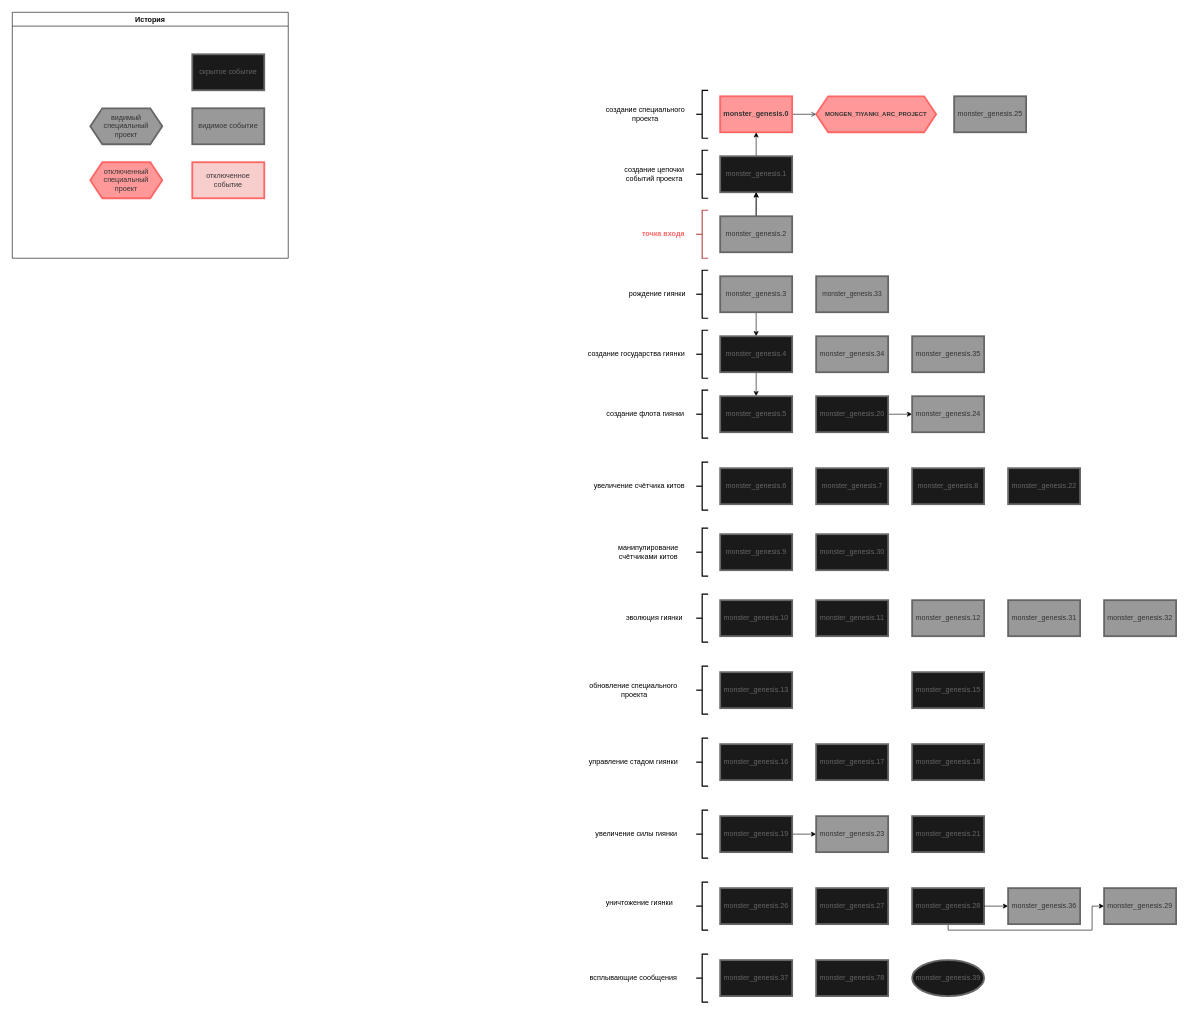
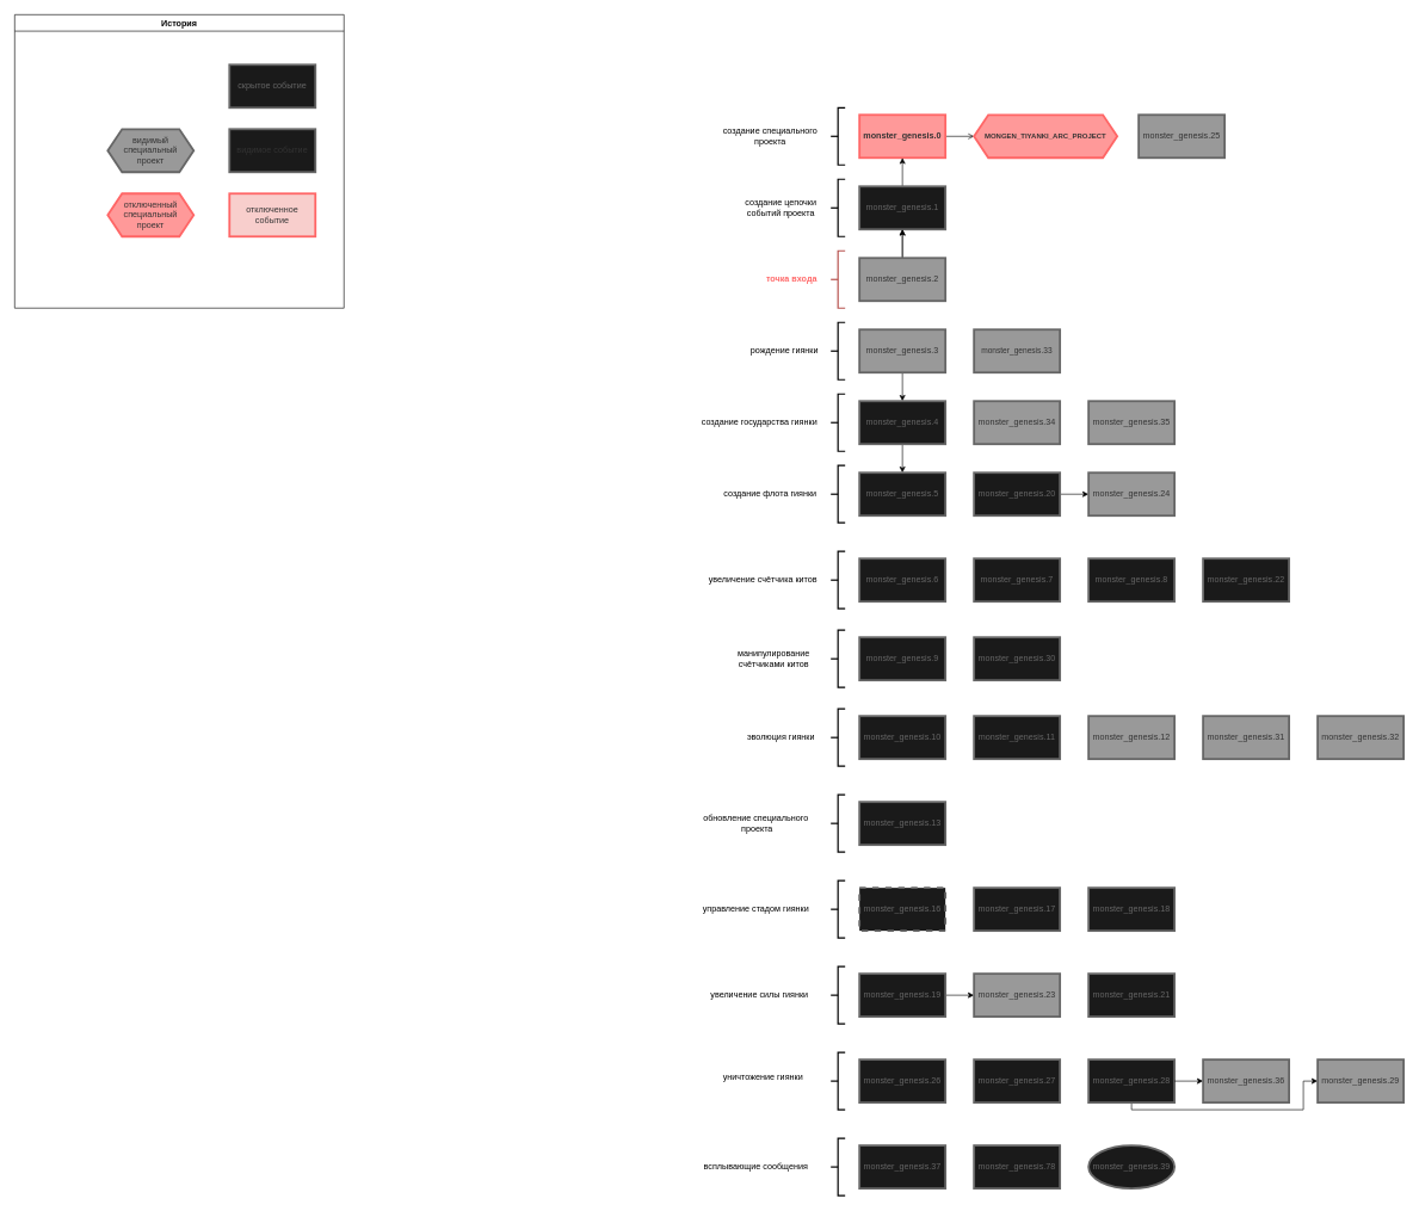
- <mxCell id="17" value="видимое событие" style="whiteSpace=wrap;html=1;fillColor=#999999;strokeColor=#666666;fontColor=#333333;rounded=0;strokeWidth=3;" parent="15" vertex="1"><mxGeometry x="300" y="160" width="120" height="60" as="geometry" /></mxCell>
+ <mxCell id="17" value="видимое событие" style="whiteSpace=wrap;html=1;fillColor=#1a1a1a;strokeColor=#666666;fontColor=#333333;rounded=0;strokeWidth=3;" parent="15" vertex="1"><mxGeometry x="300" y="160" width="120" height="60" as="geometry" /></mxCell>
- <mxCell id="49" value="&lt;div&gt;monster_genesis.15&lt;/div&gt;" style="whiteSpace=wrap;html=1;fillColor=#1A1A1A;strokeColor=#666666;fontColor=#666666;rounded=0;glass=0;shadow=0;gradientColor=none;strokeWidth=3;" parent="1" vertex="1"><mxGeometry x="1520" y="1120" width="120" height="60" as="geometry" /></mxCell>
- <mxCell id="50" value="&lt;div&gt;monster_genesis.16&lt;/div&gt;" style="whiteSpace=wrap;html=1;fillColor=#1A1A1A;strokeColor=#666666;fontColor=#666666;rounded=0;glass=0;shadow=0;gradientColor=none;strokeWidth=3;" parent="1" vertex="1"><mxGeometry x="1200" y="1240" width="120" height="60" as="geometry" /></mxCell>
+ <mxCell id="50" value="&lt;div&gt;monster_genesis.16&lt;/div&gt;" style="whiteSpace=wrap;html=1;fillColor=#1A1A1A;strokeColor=#666666;fontColor=#666666;rounded=0;glass=0;shadow=0;gradientColor=none;strokeWidth=3;dashed=1;" parent="1" vertex="1"><mxGeometry x="1200" y="1240" width="120" height="60" as="geometry" /></mxCell>
